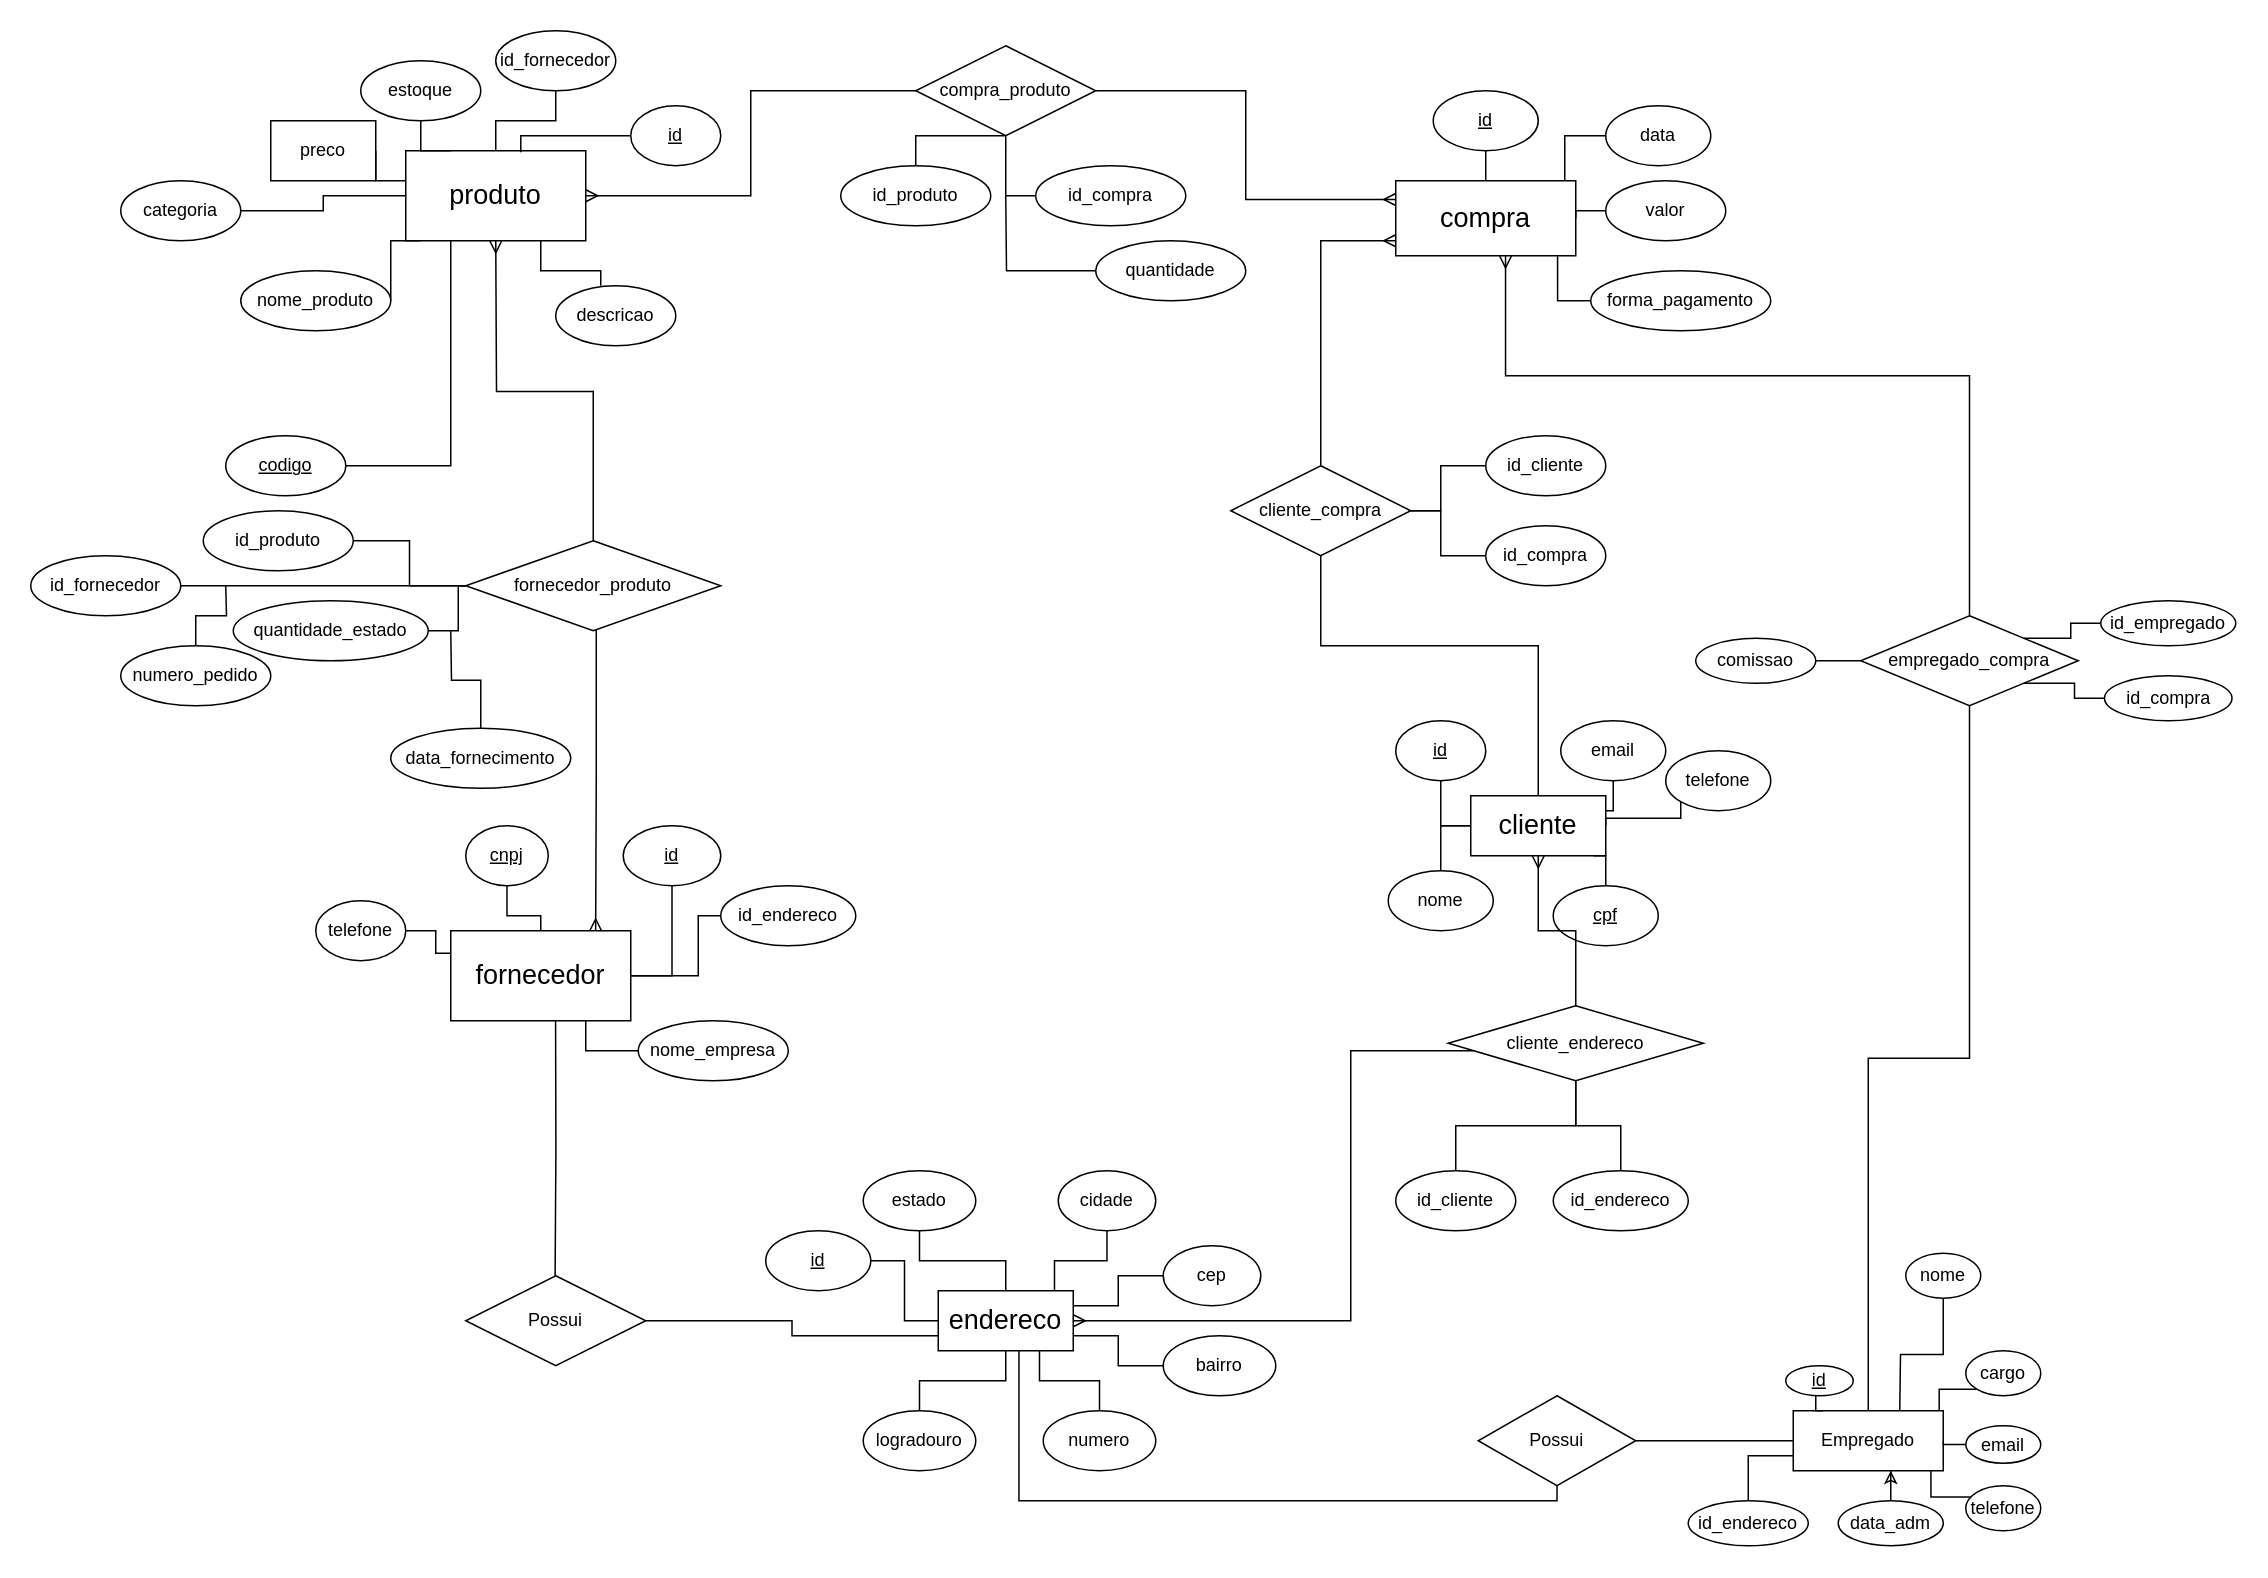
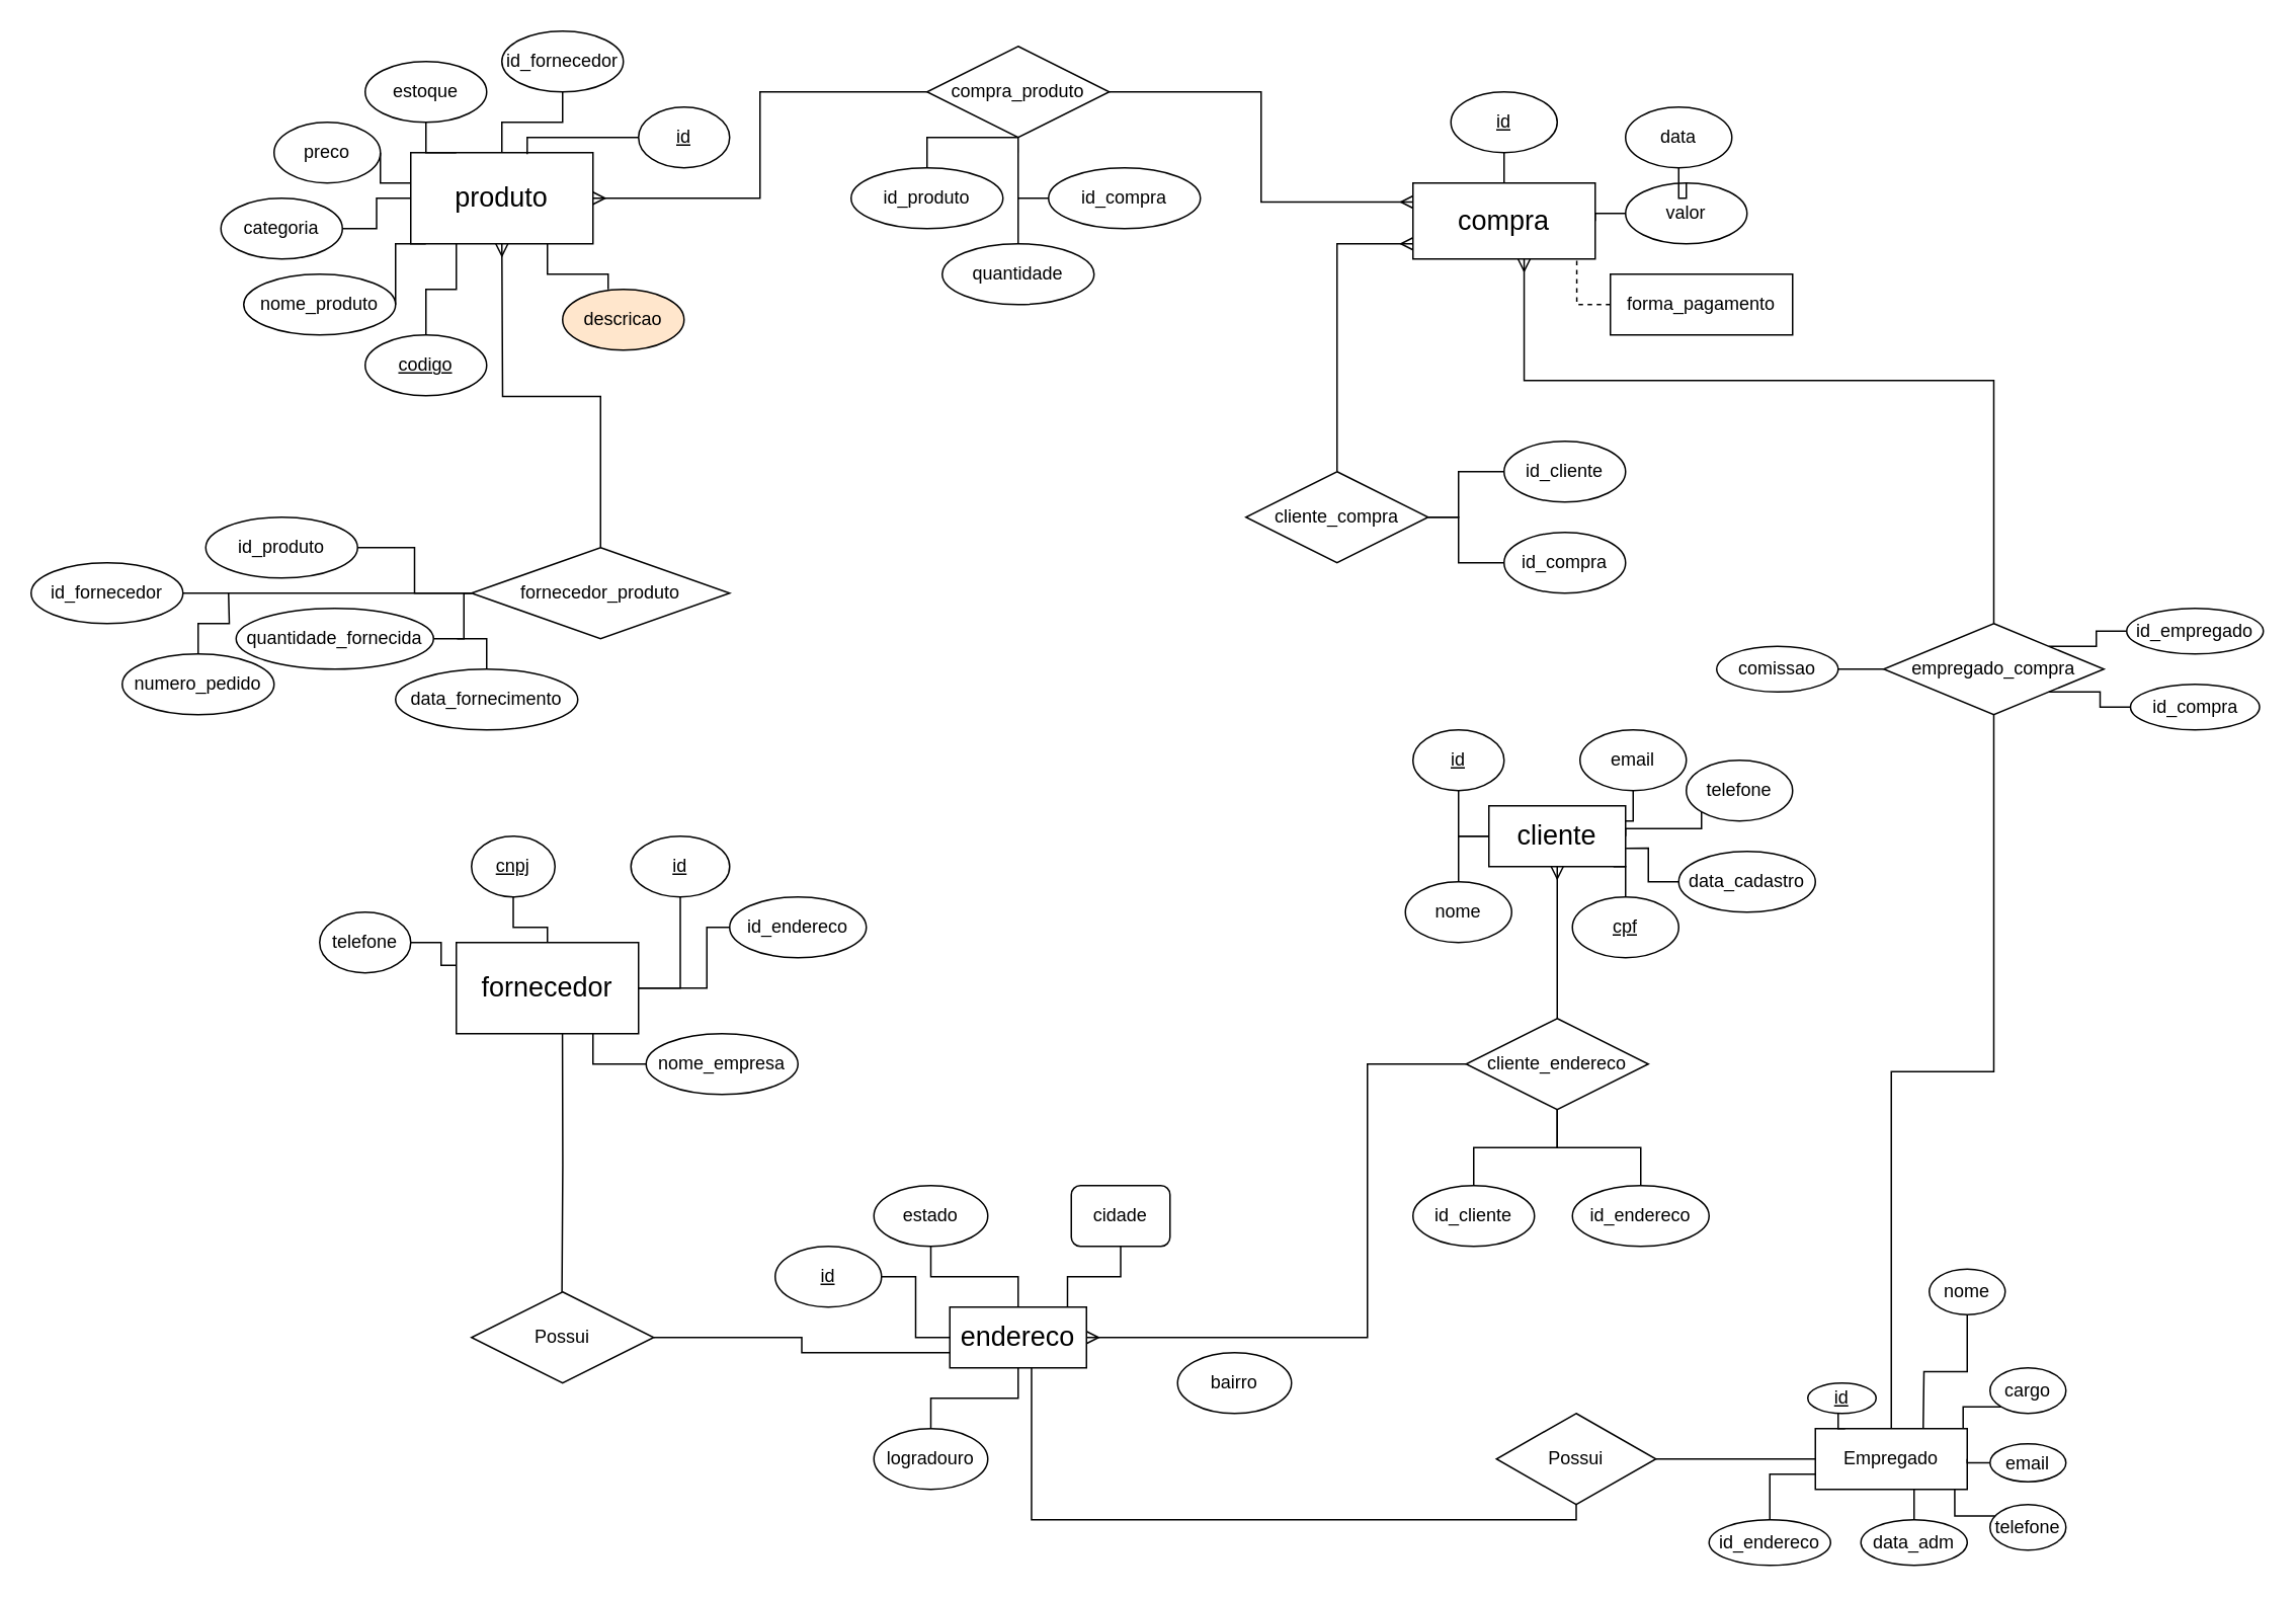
- <mxCell id="36" style="edgeStyle=orthogonalEdgeStyle;rounded=0;orthogonalLoop=1;jettySize=auto;html=1;entryX=0.939;entryY=-0.004;entryDx=0;entryDy=0;entryPerimeter=0;endArrow=none;endFill=0;" parent="1" source="37" target="31" edge="1"><mxGeometry relative="1" as="geometry" /></mxCell>
+ <mxCell id="36" style="edgeStyle=orthogonalEdgeStyle;rounded=0;orthogonalLoop=1;jettySize=auto;html=1;endArrow=none;endFill=0;" parent="1" source="37" target="35" edge="1"><mxGeometry relative="1" as="geometry" /></mxCell>
- <mxCell id="10" value="&lt;span style=&quot;font-weight: normal;&quot;&gt;preco&lt;/span&gt;" style="whiteSpace=wrap;html=1;fontStyle=1;rounded=0;" parent="1" vertex="1"><mxGeometry x="180" y="80" width="70" height="40" as="geometry" /></mxCell>
+ <mxCell id="10" value="&lt;span style=&quot;font-weight: normal;&quot;&gt;preco&lt;/span&gt;" style="ellipse;whiteSpace=wrap;html=1;fontStyle=1" parent="1" vertex="1"><mxGeometry x="180" y="80" width="70" height="40" as="geometry" /></mxCell>
- <mxCell id="9" value="&lt;span style=&quot;font-weight: normal;&quot;&gt;categoria&lt;/span&gt;" style="ellipse;whiteSpace=wrap;html=1;fontStyle=1" parent="1" vertex="1"><mxGeometry x="80" y="120" width="80" height="40" as="geometry" /></mxCell>
+ <mxCell id="9" value="&lt;span style=&quot;font-weight: normal;&quot;&gt;categoria&lt;/span&gt;" style="ellipse;whiteSpace=wrap;html=1;fontStyle=1" parent="1" vertex="1"><mxGeometry x="145" y="130" width="80" height="40" as="geometry" /></mxCell>
- <mxCell id="60" value="quantidade" style="ellipse;whiteSpace=wrap;html=1;align=center;" parent="1" vertex="1"><mxGeometry x="730" y="160" width="100" height="40" as="geometry" /></mxCell>
+ <mxCell id="60" value="quantidade" style="ellipse;whiteSpace=wrap;html=1;align=center;" parent="1" vertex="1"><mxGeometry x="620" y="160" width="100" height="40" as="geometry" /></mxCell>
- <mxCell id="32" style="edgeStyle=orthogonalEdgeStyle;rounded=0;orthogonalLoop=1;jettySize=auto;html=1;entryX=0.899;entryY=1;entryDx=0;entryDy=0;entryPerimeter=0;endArrow=none;endFill=0;" parent="1" source="33" target="31" edge="1"><mxGeometry relative="1" as="geometry" /></mxCell>
+ <mxCell id="32" style="edgeStyle=orthogonalEdgeStyle;rounded=0;orthogonalLoop=1;jettySize=auto;html=1;entryX=0.899;entryY=1;entryDx=0;entryDy=0;entryPerimeter=0;endArrow=none;endFill=0;dashed=1;" parent="1" source="33" target="31" edge="1"><mxGeometry relative="1" as="geometry" /></mxCell>
- <mxCell id="33" value="forma_pagamento" style="ellipse;whiteSpace=wrap;html=1;" parent="1" vertex="1"><mxGeometry x="1060" y="180" width="120" height="40" as="geometry" /></mxCell>
+ <mxCell id="33" value="forma_pagamento" style="whiteSpace=wrap;html=1;rounded=0;" parent="1" vertex="1"><mxGeometry x="1060" y="180" width="120" height="40" as="geometry" /></mxCell>
- <mxCell id="7" value="descricao" style="ellipse;whiteSpace=wrap;html=1;" parent="1" vertex="1"><mxGeometry x="370" y="190" width="80" height="40" as="geometry" /></mxCell>
+ <mxCell id="7" value="descricao" style="ellipse;whiteSpace=wrap;html=1;fillColor=#ffe6cc;" parent="1" vertex="1"><mxGeometry x="370" y="190" width="80" height="40" as="geometry" /></mxCell>
- <mxCell id="6" value="&lt;u&gt;codigo&lt;/u&gt;" style="ellipse;whiteSpace=wrap;html=1;" parent="1" vertex="1"><mxGeometry x="150" y="290" width="80" height="40" as="geometry" /></mxCell>
+ <mxCell id="6" value="&lt;u&gt;codigo&lt;/u&gt;" style="ellipse;whiteSpace=wrap;html=1;" parent="1" vertex="1"><mxGeometry x="240" y="220" width="80" height="40" as="geometry" /></mxCell>
- <mxCell id="94" value="quantidade_estado" style="ellipse;whiteSpace=wrap;html=1;align=center;" parent="1" vertex="1"><mxGeometry x="155" y="400" width="130" height="40" as="geometry" /></mxCell>
+ <mxCell id="94" value="quantidade_fornecida" style="ellipse;whiteSpace=wrap;html=1;align=center;" parent="1" vertex="1"><mxGeometry x="155" y="400" width="130" height="40" as="geometry" /></mxCell>
- <mxCell id="44" style="edgeStyle=orthogonalEdgeStyle;rounded=0;orthogonalLoop=1;jettySize=auto;html=1;entryX=0.5;entryY=0;entryDx=0;entryDy=0;endArrow=none;endFill=0;" edge="1" parent="1" source="45" target="15"><mxGeometry relative="1" as="geometry"><Array as="points"><mxPoint x="880" y="430" /><mxPoint x="1025" y="430" /></Array></mxGeometry></mxCell>
- <mxCell id="96" value="data_fornecimento" style="ellipse;whiteSpace=wrap;html=1;align=center;" parent="1" vertex="1"><mxGeometry x="260" y="485" width="120" height="40" as="geometry" /></mxCell>
+ <mxCell id="96" value="data_fornecimento" style="ellipse;whiteSpace=wrap;html=1;align=center;" parent="1" vertex="1"><mxGeometry x="260" y="440" width="120" height="40" as="geometry" /></mxCell>
- <mxCell id="87" style="edgeStyle=orthogonalEdgeStyle;rounded=0;orthogonalLoop=1;jettySize=auto;html=1;entryX=0.805;entryY=0.003;entryDx=0;entryDy=0;entryPerimeter=0;endArrow=ERmany;endFill=0;" parent="1" source="88" target="24" edge="1"><mxGeometry relative="1" as="geometry"><Array as="points"><mxPoint x="397" y="520" /><mxPoint x="397" y="520" /></Array></mxGeometry></mxCell>
+ <mxCell id="104" style="edgeStyle=orthogonalEdgeStyle;rounded=0;orthogonalLoop=1;jettySize=auto;html=1;entryX=1.003;entryY=0.698;entryDx=0;entryDy=0;entryPerimeter=0;endArrow=none;endFill=0;" edge="1" parent="1" source="105" target="15"><mxGeometry relative="1" as="geometry" /></mxCell>
+ <mxCell id="105" value="&lt;span style=&quot;font-weight: normal;&quot;&gt;data_cadastro&lt;/span&gt;" style="ellipse;whiteSpace=wrap;html=1;fontStyle=1" vertex="1" parent="1"><mxGeometry x="1105" y="560" width="90" height="40" as="geometry" /></mxCell>
- <mxCell id="85" value="cliente_endereco" style="shape=rhombus;perimeter=rhombusPerimeter;whiteSpace=wrap;html=1;align=center;" parent="1" vertex="1"><mxGeometry x="965" y="670" width="170" height="50" as="geometry" /></mxCell>
+ <mxCell id="85" value="cliente_endereco" style="shape=rhombus;perimeter=rhombusPerimeter;whiteSpace=wrap;html=1;align=center;" parent="1" vertex="1"><mxGeometry x="965" y="670" width="120" height="60" as="geometry" /></mxCell>
- <mxCell id="69" value="cidade" style="ellipse;whiteSpace=wrap;html=1;align=center;" parent="1" vertex="1"><mxGeometry x="705" y="780" width="65" height="40" as="geometry" /></mxCell>
+ <mxCell id="69" value="cidade" style="whiteSpace=wrap;html=1;align=center;rounded=1;" parent="1" vertex="1"><mxGeometry x="705" y="780" width="65" height="40" as="geometry" /></mxCell>
- <mxCell id="65" value="cep" style="ellipse;whiteSpace=wrap;html=1;align=center;" parent="1" vertex="1"><mxGeometry x="775" y="830" width="65" height="40" as="geometry" /></mxCell>
- <mxCell id="64" style="edgeStyle=orthogonalEdgeStyle;rounded=0;orthogonalLoop=1;jettySize=auto;html=1;entryX=1;entryY=0.25;entryDx=0;entryDy=0;endArrow=none;endFill=0;" parent="1" source="65" target="61" edge="1"><mxGeometry relative="1" as="geometry" /></mxCell>
- <mxCell id="72" style="edgeStyle=orthogonalEdgeStyle;rounded=0;orthogonalLoop=1;jettySize=auto;html=1;entryX=1;entryY=0.75;entryDx=0;entryDy=0;endArrow=none;endFill=0;" parent="1" source="73" target="61" edge="1"><mxGeometry relative="1" as="geometry" /></mxCell>
- <mxCell id="66" style="edgeStyle=orthogonalEdgeStyle;rounded=0;orthogonalLoop=1;jettySize=auto;html=1;entryX=0.75;entryY=1;entryDx=0;entryDy=0;endArrow=none;endFill=0;" parent="1" source="67" target="61" edge="1"><mxGeometry relative="1" as="geometry" /></mxCell>
- <mxCell id="67" value="numero" style="ellipse;whiteSpace=wrap;html=1;align=center;" parent="1" vertex="1"><mxGeometry x="695" y="940" width="75" height="40" as="geometry" /></mxCell>
- <mxCell id="112" style="edgeStyle=orthogonalEdgeStyle;rounded=0;orthogonalLoop=1;jettySize=auto;html=1;entryX=0.65;entryY=1;entryDx=0;entryDy=0;entryPerimeter=0;endArrow=classic;endFill=0;" edge="1" parent="1" source="113" target="107"><mxGeometry relative="1" as="geometry" /></mxCell>
+ <mxCell id="112" style="edgeStyle=orthogonalEdgeStyle;rounded=0;orthogonalLoop=1;jettySize=auto;html=1;entryX=0.65;entryY=1;entryDx=0;entryDy=0;entryPerimeter=0;endArrow=none;endFill=0;" edge="1" parent="1" source="113" target="107"><mxGeometry relative="1" as="geometry" /></mxCell>
